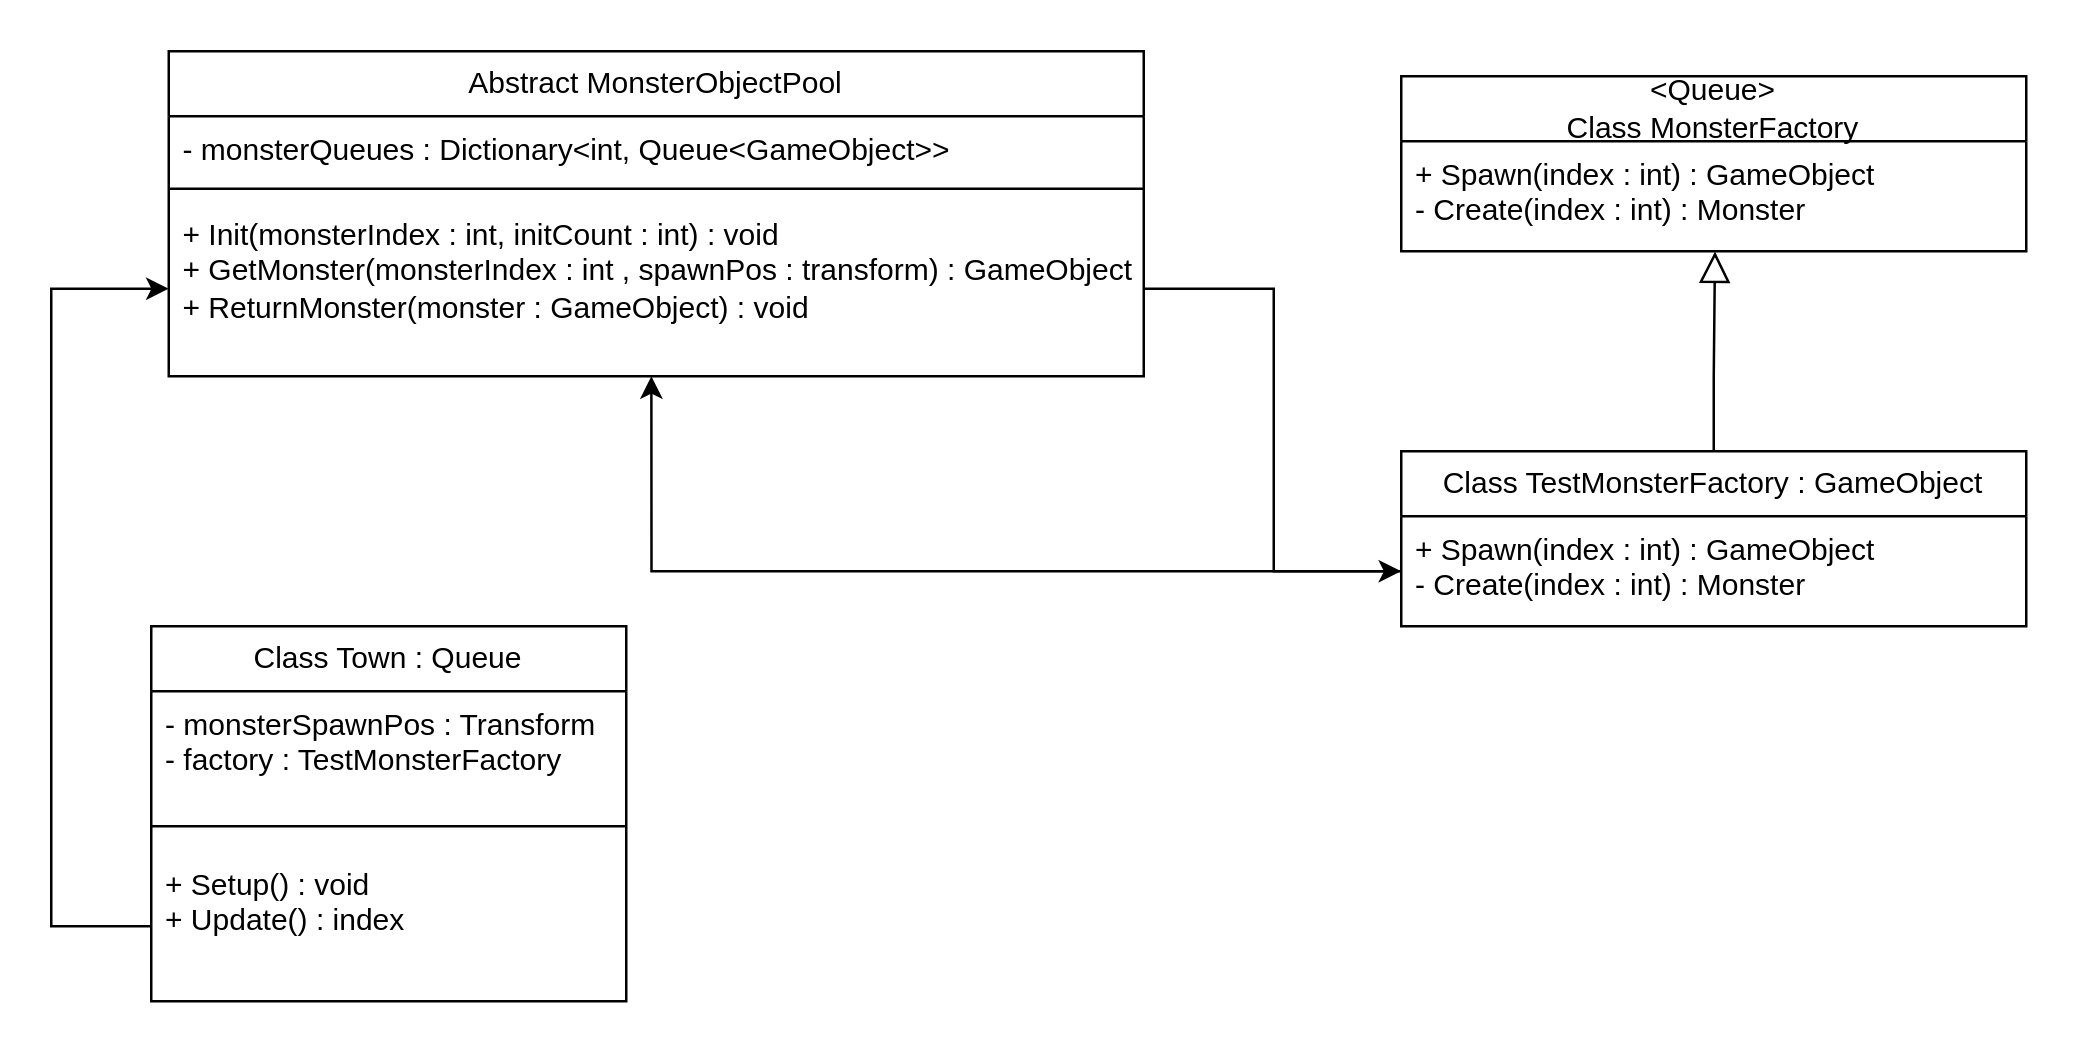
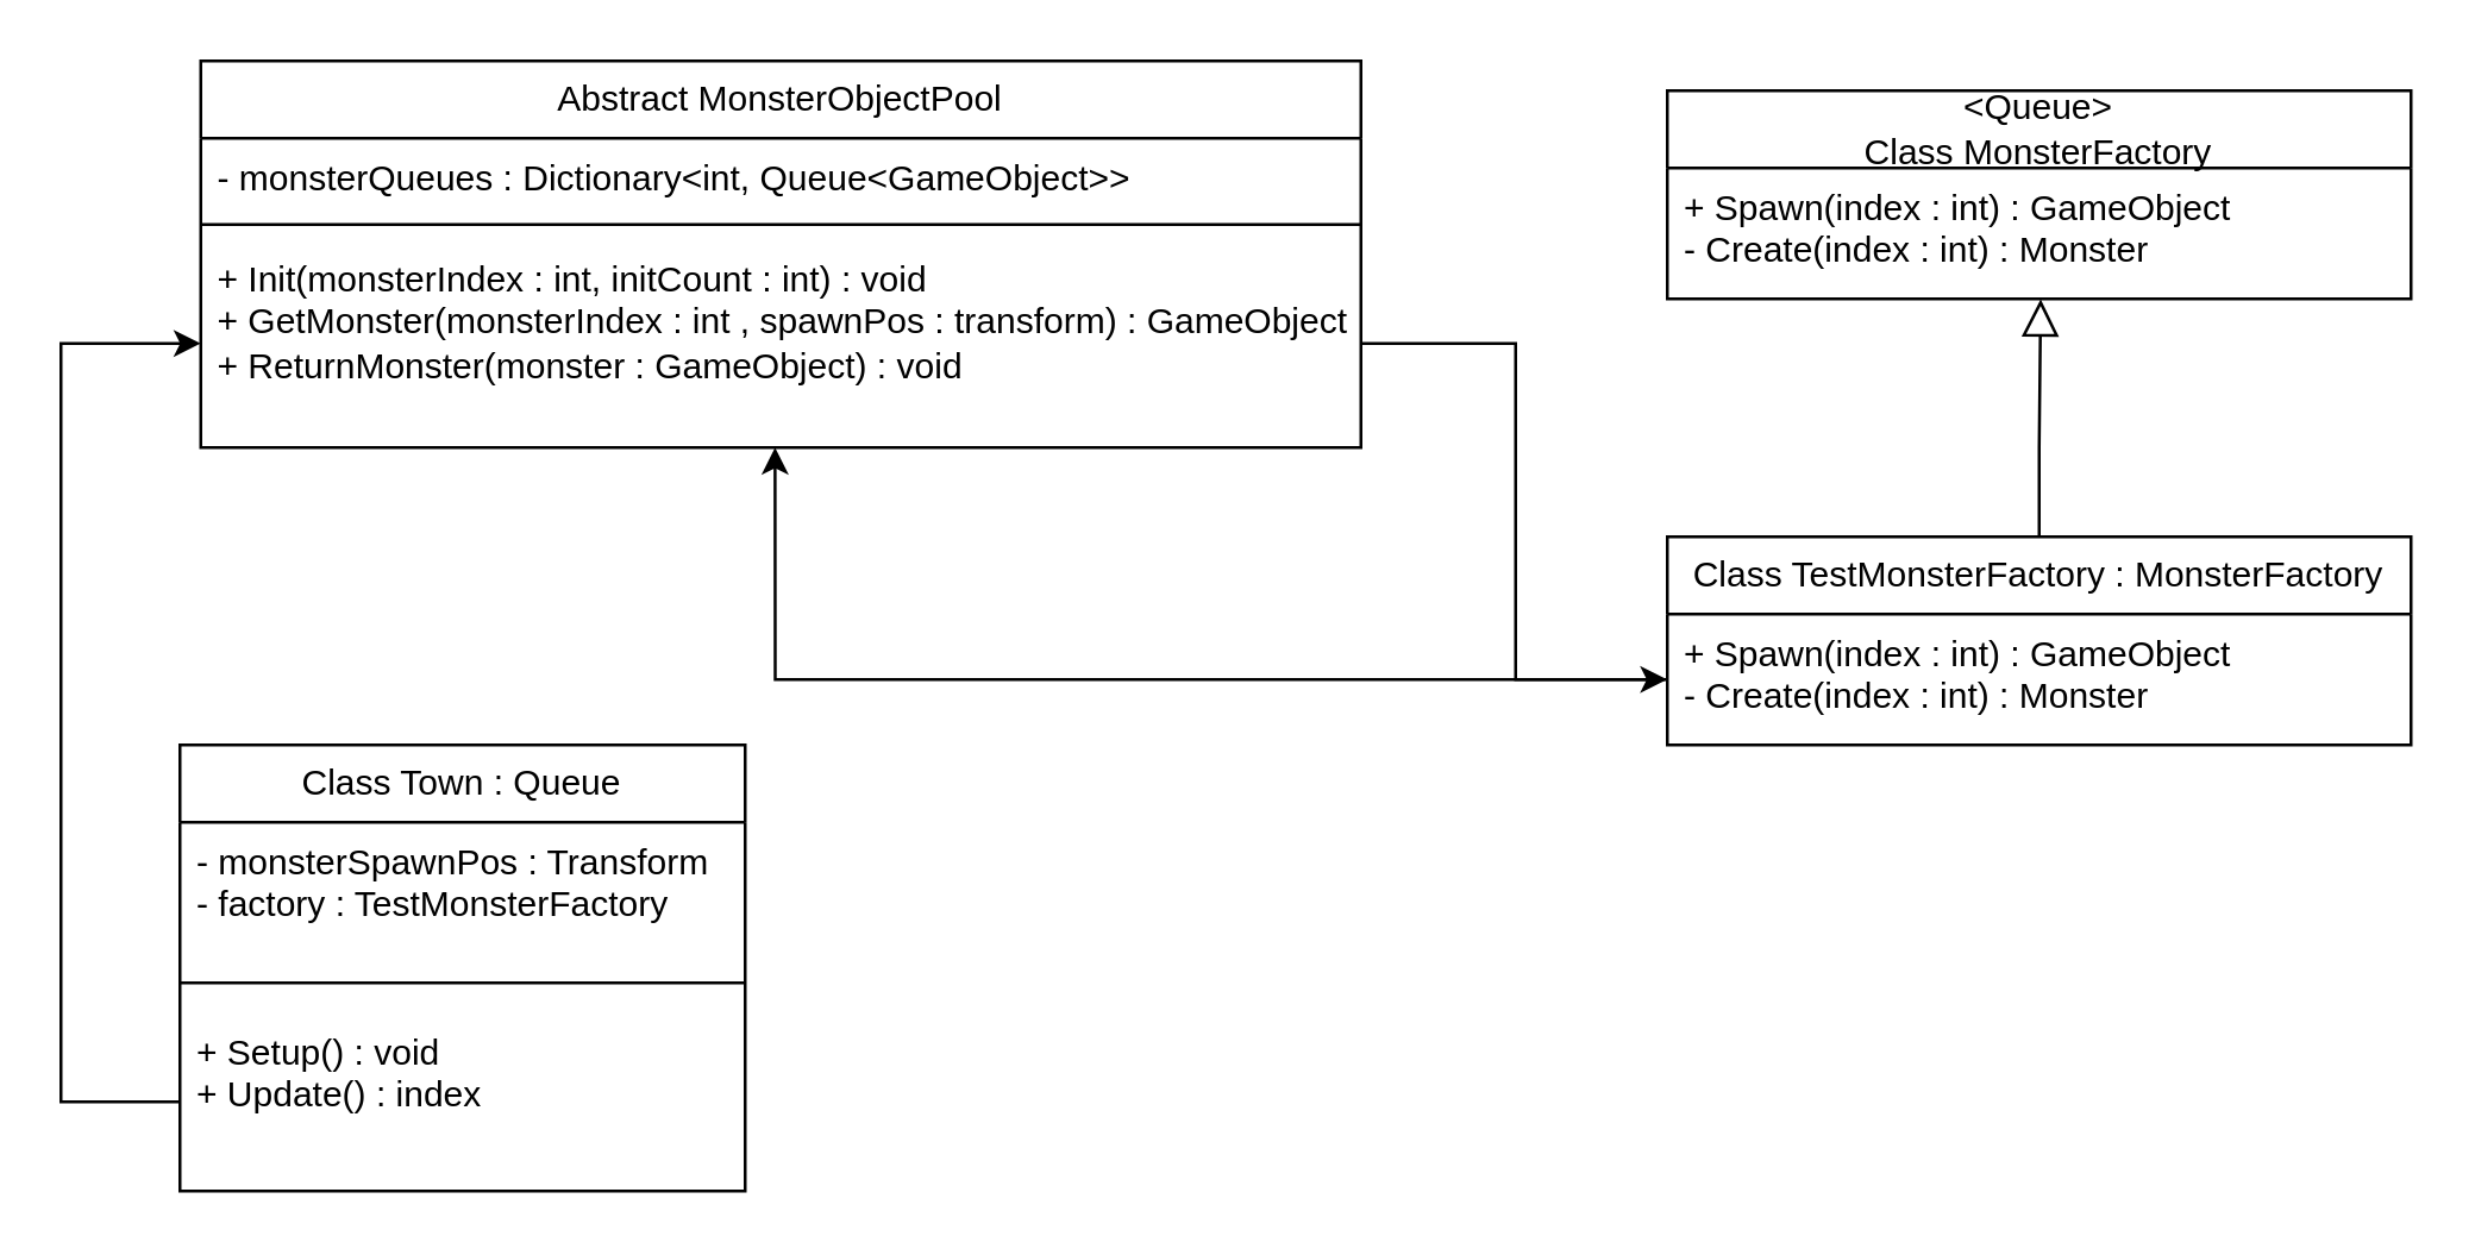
- <mxCell id="4" value="Class TestMonsterFactory : GameObject" style="swimlane;fontStyle=0;childLayout=stackLayout;horizontal=1;startSize=26;fillColor=none;horizontalStack=0;resizeParent=1;resizeParentMax=0;resizeLast=0;collapsible=1;marginBottom=0;whiteSpace=wrap;html=1;" vertex="1" parent="1"><mxGeometry x="560" y="180" width="250" height="70" as="geometry" /></mxCell>
+ <mxCell id="4" value="Class TestMonsterFactory : MonsterFactory" style="swimlane;fontStyle=0;childLayout=stackLayout;horizontal=1;startSize=26;fillColor=none;horizontalStack=0;resizeParent=1;resizeParentMax=0;resizeLast=0;collapsible=1;marginBottom=0;whiteSpace=wrap;html=1;" vertex="1" parent="1"><mxGeometry x="560" y="180" width="250" height="70" as="geometry" /></mxCell>
